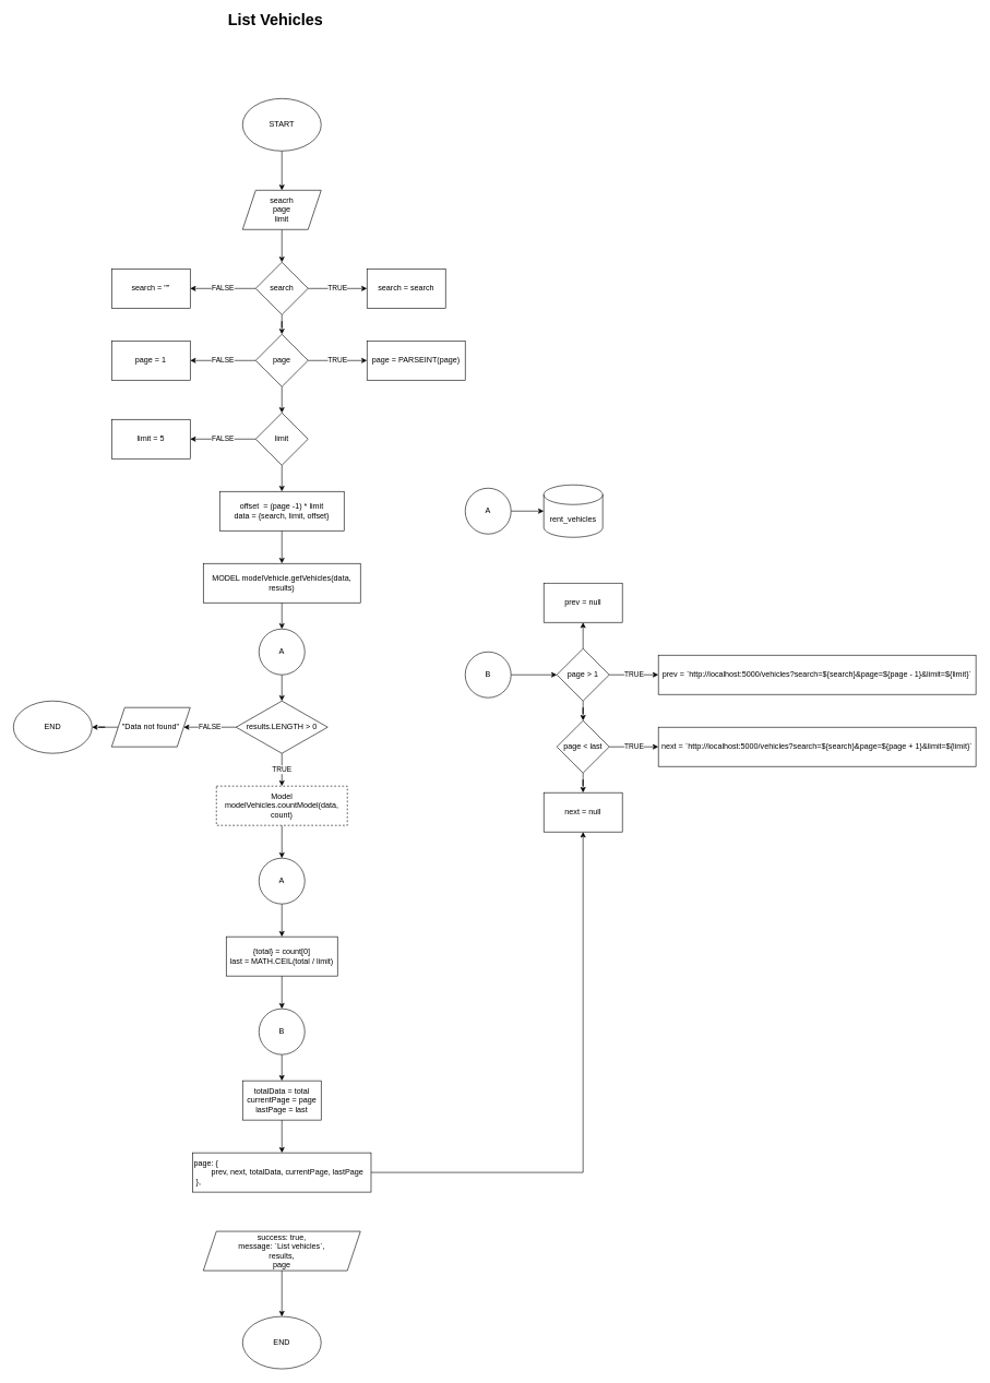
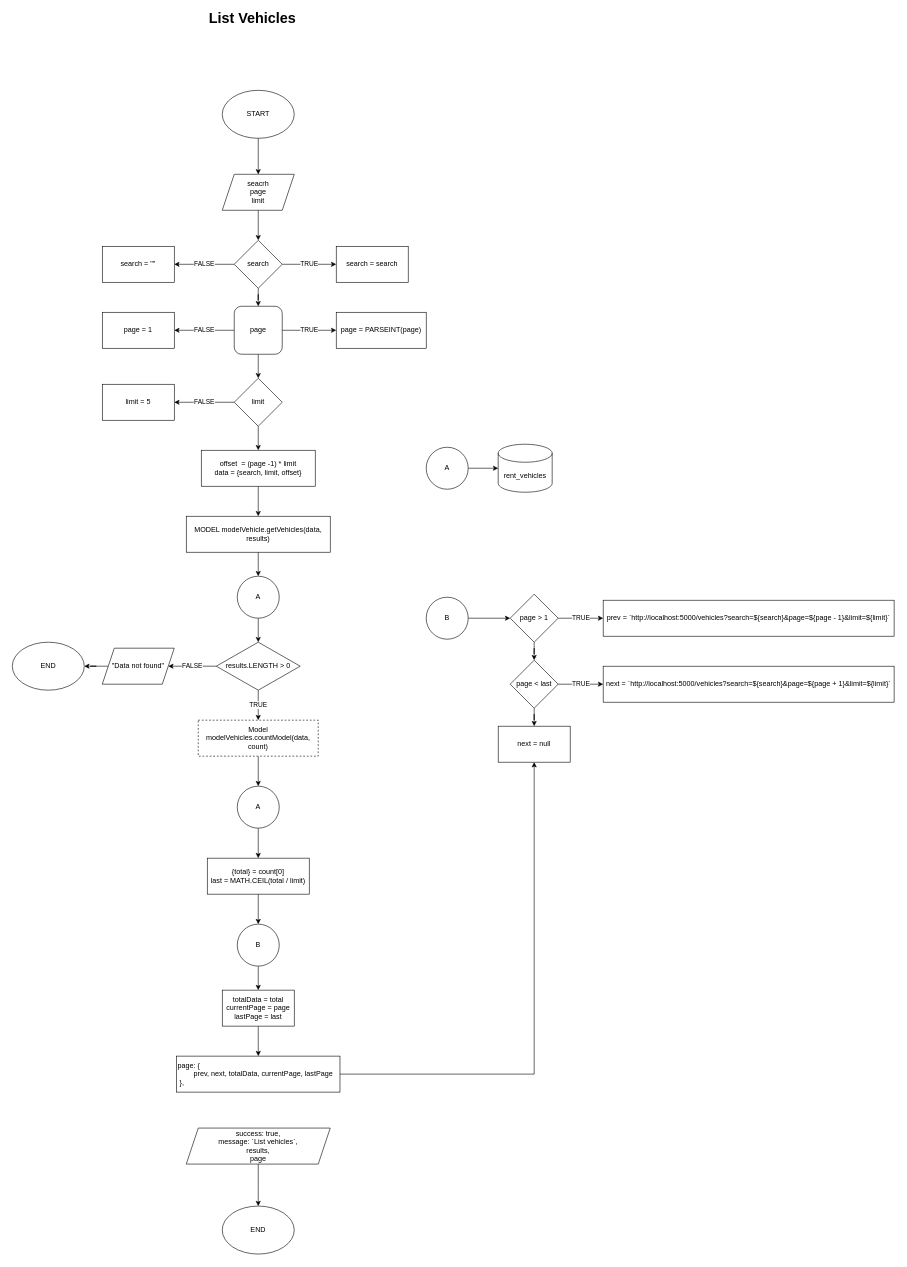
- <mxCell id="15" value="page" style="rhombus;whiteSpace=wrap;html=1;" vertex="1" parent="1"><mxGeometry x="390" y="510" width="80" height="80" as="geometry" /></mxCell>
+ <mxCell id="15" value="page" style="whiteSpace=wrap;html=1;rounded=1;" vertex="1" parent="1"><mxGeometry x="390" y="510" width="80" height="80" as="geometry" /></mxCell>
- <mxCell id="54" value="prev = null" style="rounded=0;whiteSpace=wrap;html=1;" vertex="1" parent="1"><mxGeometry x="830" y="890" width="120" height="60" as="geometry" /></mxCell>
- <mxCell id="49" value="" style="edgeStyle=orthogonalEdgeStyle;rounded=0;orthogonalLoop=1;jettySize=auto;html=1;" edge="1" parent="1" source="51" target="54"><mxGeometry relative="1" as="geometry" /></mxCell>
